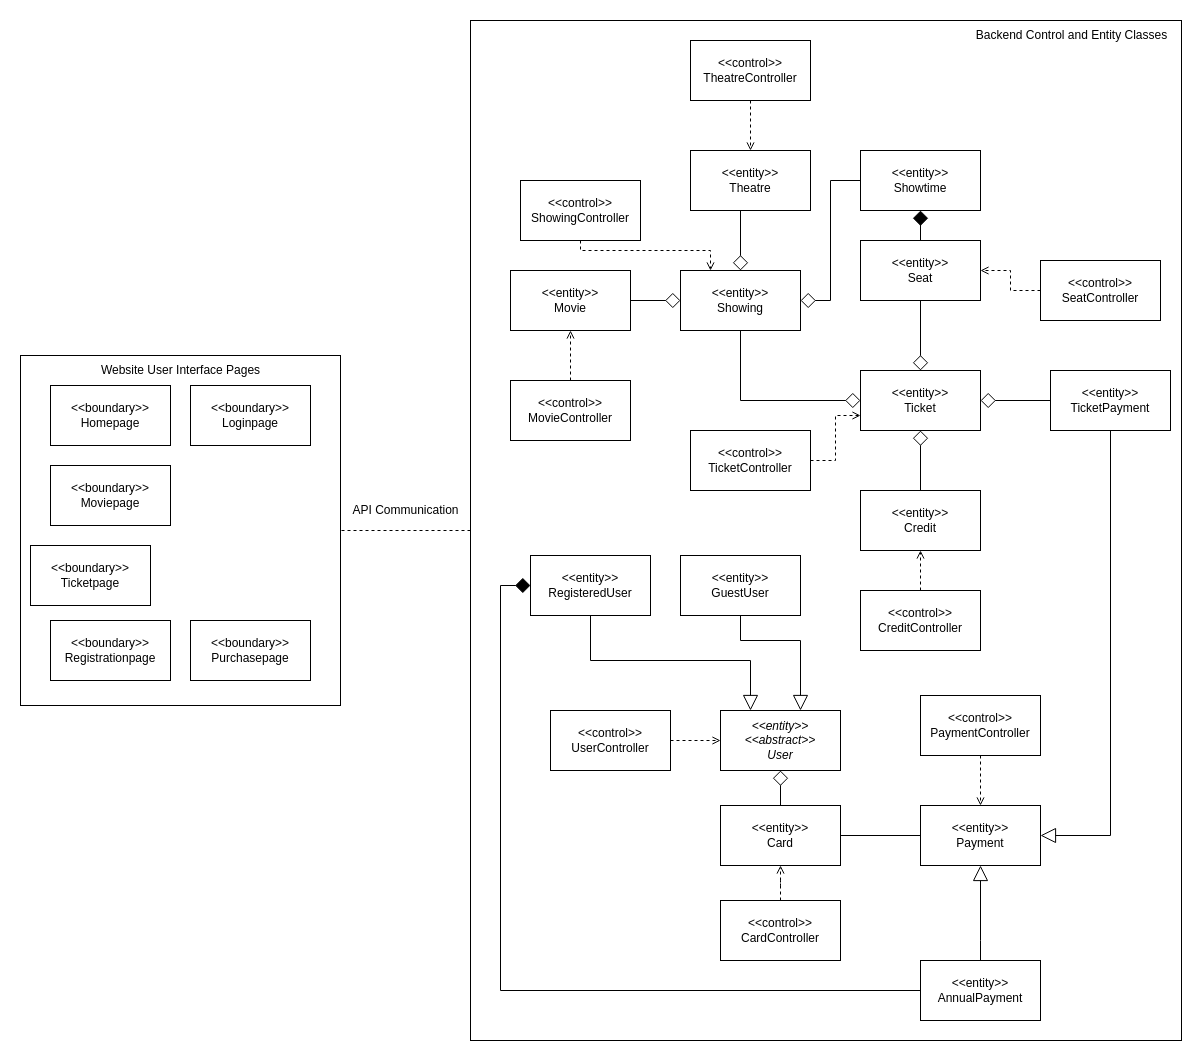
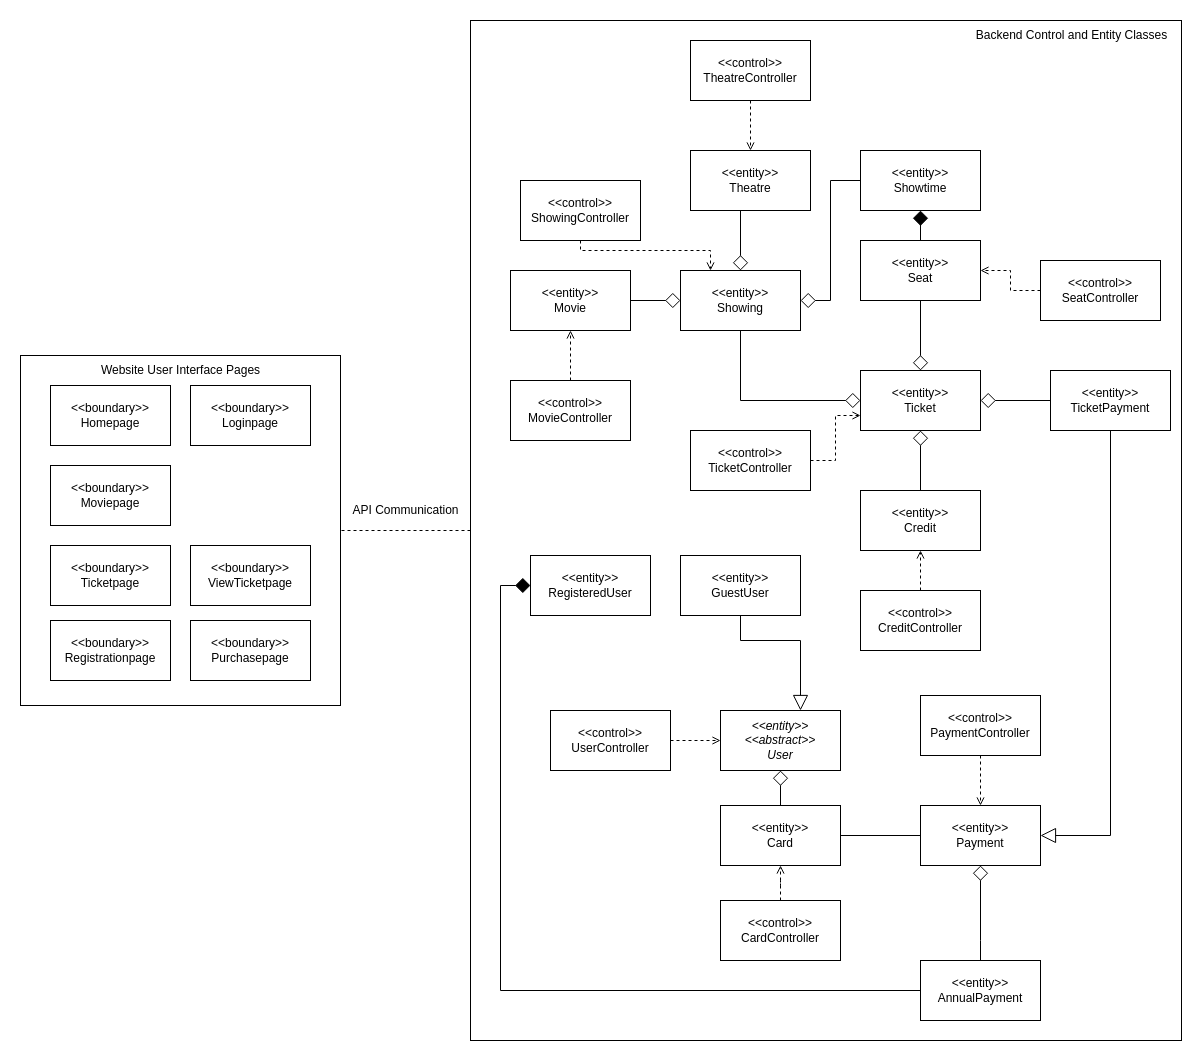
- <mxCell id="55" value="&amp;lt;&amp;lt;boundary&amp;gt;&amp;gt;&lt;br&gt;Ticketpage" style="rounded=0;whiteSpace=wrap;html=1;shadow=0;" vertex="1" parent="1"><mxGeometry x="30" y="545" width="120" height="60" as="geometry" /></mxCell>
+ <mxCell id="55" value="&amp;lt;&amp;lt;boundary&amp;gt;&amp;gt;&lt;br&gt;Ticketpage" style="rounded=0;whiteSpace=wrap;html=1;shadow=0;" vertex="1" parent="1"><mxGeometry x="50" y="545" width="120" height="60" as="geometry" /></mxCell>
+ <mxCell id="57" value="&amp;lt;&amp;lt;boundary&amp;gt;&amp;gt;&lt;br&gt;ViewTicketpage" style="rounded=0;whiteSpace=wrap;html=1;shadow=0;" vertex="1" parent="1"><mxGeometry x="190" y="545" width="120" height="60" as="geometry" /></mxCell>
- <mxCell id="12" style="edgeStyle=orthogonalEdgeStyle;rounded=0;orthogonalLoop=1;jettySize=auto;html=1;startArrow=none;startFill=0;endArrow=block;endFill=0;startSize=13;endSize=13;entryX=0.25;entryY=0;entryDx=0;entryDy=0;" parent="1" source="14" target="17" edge="1"><mxGeometry relative="1" as="geometry"><Array as="points"><mxPoint x="590" y="660" /><mxPoint x="750" y="660" /></Array><mxPoint x="400" y="610" as="sourcePoint" /><mxPoint x="530" y="685" as="targetPoint" /></mxGeometry></mxCell>
- <mxCell id="9" style="edgeStyle=orthogonalEdgeStyle;rounded=0;orthogonalLoop=1;jettySize=auto;html=1;startArrow=none;startFill=0;endArrow=block;endFill=0;startSize=13;endSize=13;" parent="1" source="28" target="24" edge="1"><mxGeometry relative="1" as="geometry"><Array as="points"><mxPoint x="980" y="940" /><mxPoint x="980" y="940" /></Array><mxPoint x="670" y="915" as="sourcePoint" /></mxGeometry></mxCell>
+ <mxCell id="9" style="edgeStyle=orthogonalEdgeStyle;rounded=0;orthogonalLoop=1;jettySize=auto;html=1;startArrow=none;startFill=0;endArrow=diamond;endFill=0;startSize=13;endSize=13;" parent="1" source="28" target="24" edge="1"><mxGeometry relative="1" as="geometry"><Array as="points"><mxPoint x="980" y="940" /><mxPoint x="980" y="940" /></Array><mxPoint x="670" y="915" as="sourcePoint" /></mxGeometry></mxCell>
